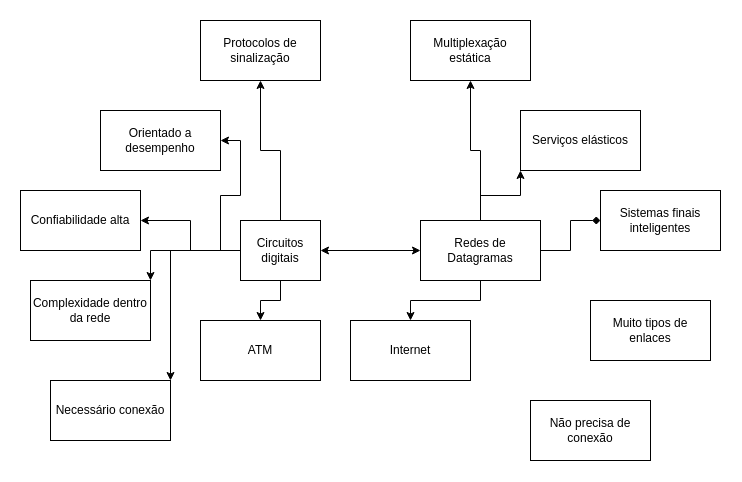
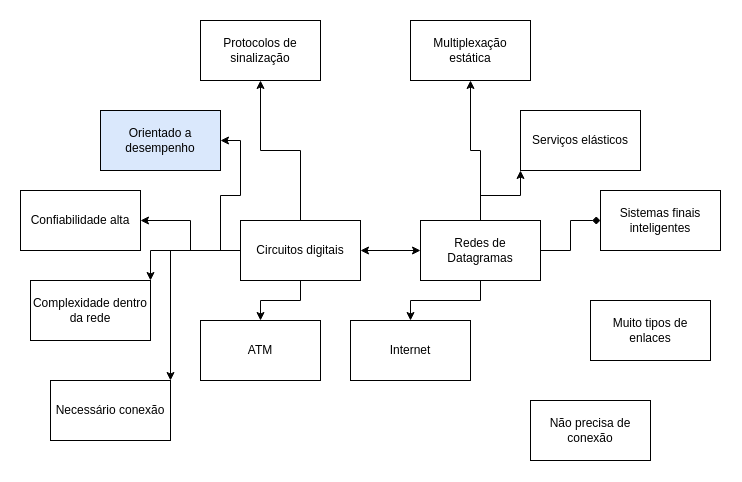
- <mxCell id="15" value="Orientado a desempenho" style="whiteSpace=wrap;html=1;" vertex="1" parent="1"><mxGeometry x="100" y="110" width="120" height="60" as="geometry" /></mxCell>
+ <mxCell id="15" value="Orientado a desempenho" style="whiteSpace=wrap;html=1;fillColor=#dae8fc;" vertex="1" parent="1"><mxGeometry x="100" y="110" width="120" height="60" as="geometry" /></mxCell>
- <mxCell id="8" value="Circuitos digitais" style="whiteSpace=wrap;html=1;" vertex="1" parent="1"><mxGeometry x="240" y="220" width="80" height="60" as="geometry" /></mxCell>
+ <mxCell id="8" value="Circuitos digitais" style="whiteSpace=wrap;html=1;" vertex="1" parent="1"><mxGeometry x="240" y="220" width="120" height="60" as="geometry" /></mxCell>
